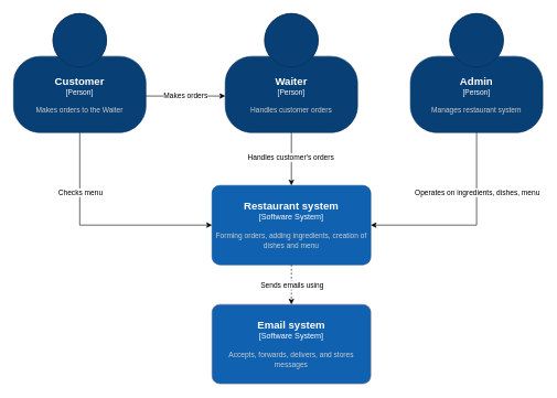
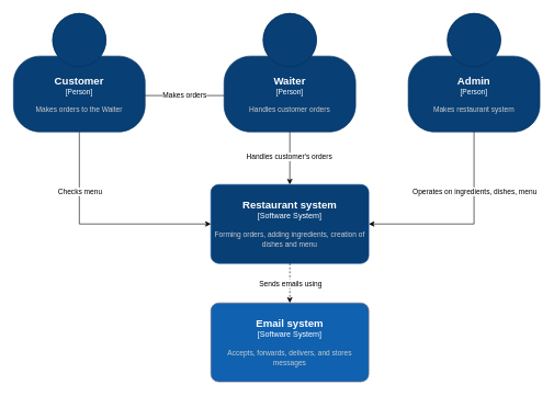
- <mxCell id="3" value="&lt;font style=&quot;font-size: 16px&quot;&gt;&lt;b&gt;Admin&lt;/b&gt;&lt;/font&gt;&lt;div&gt;[Person]&lt;/div&gt;&lt;br&gt;&lt;div&gt;&lt;font style=&quot;font-size: 11px&quot;&gt;&lt;font color=&quot;#cccccc&quot;&gt;Manages restaurant system&lt;/font&gt;&lt;/div&gt;" style="html=1;fontSize=11;dashed=0;whiteSpace=wrap;fillColor=#083F75;strokeColor=#06315C;fontColor=#ffffff;shape=mxgraph.c4.person2;align=center;metaEdit=1;points=[[0.5,0,0],[1,0.5,0],[1,0.75,0],[0.75,1,0],[0.5,1,0],[0.25,1,0],[0,0.75,0],[0,0.5,0]];resizable=0;" parent="1" vertex="1"><mxGeometry x="620" y="20" width="200" height="180" as="geometry" /></mxCell>
+ <mxCell id="3" value="&lt;font style=&quot;font-size: 16px&quot;&gt;&lt;b&gt;Admin&lt;/b&gt;&lt;/font&gt;&lt;div&gt;[Person]&lt;/div&gt;&lt;br&gt;&lt;div&gt;&lt;font style=&quot;font-size: 11px&quot;&gt;&lt;font color=&quot;#cccccc&quot;&gt;Makes restaurant system&lt;/font&gt;&lt;/div&gt;" style="html=1;fontSize=11;dashed=0;whiteSpace=wrap;fillColor=#083F75;strokeColor=#06315C;fontColor=#ffffff;shape=mxgraph.c4.person2;align=center;metaEdit=1;points=[[0.5,0,0],[1,0.5,0],[1,0.75,0],[0.75,1,0],[0.5,1,0],[0.25,1,0],[0,0.75,0],[0,0.5,0]];resizable=0;" parent="1" vertex="1"><mxGeometry x="620" y="20" width="200" height="180" as="geometry" /></mxCell>
- <mxCell id="9" style="edgeStyle=orthogonalEdgeStyle;rounded=0;orthogonalLoop=1;jettySize=auto;html=1;exitX=0.998;exitY=0.693;exitDx=0;exitDy=0;exitPerimeter=0;entryX=0;entryY=0.693;entryDx=0;entryDy=0;entryPerimeter=0;" parent="1" source="13" target="2" edge="1"><mxGeometry relative="1" as="geometry"><mxPoint x="220" y="155" as="sourcePoint" /></mxGeometry></mxCell>
+ <mxCell id="9" style="edgeStyle=orthogonalEdgeStyle;rounded=0;orthogonalLoop=1;jettySize=auto;html=1;exitX=0.998;exitY=0.693;exitDx=0;exitDy=0;exitPerimeter=0;entryX=0;entryY=0.693;entryDx=0;entryDy=0;entryPerimeter=0;endArrow=none;" parent="1" source="13" target="2" edge="1"><mxGeometry relative="1" as="geometry"><mxPoint x="220" y="155" as="sourcePoint" /></mxGeometry></mxCell>
- <mxCell id="4" value="&lt;font style=&quot;font-size: 16px&quot;&gt;&lt;b&gt;Restaurant system&lt;/b&gt;&lt;/font&gt;&lt;div&gt;[Software System]&lt;/div&gt;&lt;br&gt;&lt;div&gt;&lt;font style=&quot;font-size: 11px&quot;&gt;&lt;font color=&quot;#cccccc&quot;&gt;Forming orders, adding ingredients, creation of dishes and menu&lt;/font&gt;&lt;/div&gt;" style="rounded=1;whiteSpace=wrap;html=1;labelBackgroundColor=none;fillColor=#1061B0;fontColor=#ffffff;align=center;arcSize=10;strokeColor=#0D5091;metaEdit=1;resizable=0;points=[[0.25,0,0],[0.5,0,0],[0.75,0,0],[1,0.25,0],[1,0.5,0],[1,0.75,0],[0.75,1,0],[0.5,1,0],[0.25,1,0],[0,0.75,0],[0,0.5,0],[0,0.25,0]];" parent="1" vertex="1"><mxGeometry x="320" y="280" width="240" height="120" as="geometry" /></mxCell>
+ <mxCell id="4" value="&lt;font style=&quot;font-size: 16px&quot;&gt;&lt;b&gt;Restaurant system&lt;/b&gt;&lt;/font&gt;&lt;div&gt;[Software System]&lt;/div&gt;&lt;br&gt;&lt;div&gt;&lt;font style=&quot;font-size: 11px&quot;&gt;&lt;font color=&quot;#cccccc&quot;&gt;Forming orders, adding ingredients, creation of dishes and menu&lt;/font&gt;&lt;/div&gt;" style="rounded=1;whiteSpace=wrap;html=1;labelBackgroundColor=none;fillColor=#083f75;fontColor=#ffffff;align=center;arcSize=10;strokeColor=#0D5091;metaEdit=1;resizable=0;points=[[0.25,0,0],[0.5,0,0],[0.75,0,0],[1,0.25,0],[1,0.5,0],[1,0.75,0],[0.75,1,0],[0.5,1,0],[0.25,1,0],[0,0.75,0],[0,0.5,0],[0,0.25,0]];" parent="1" vertex="1"><mxGeometry x="320" y="280" width="240" height="120" as="geometry" /></mxCell>
